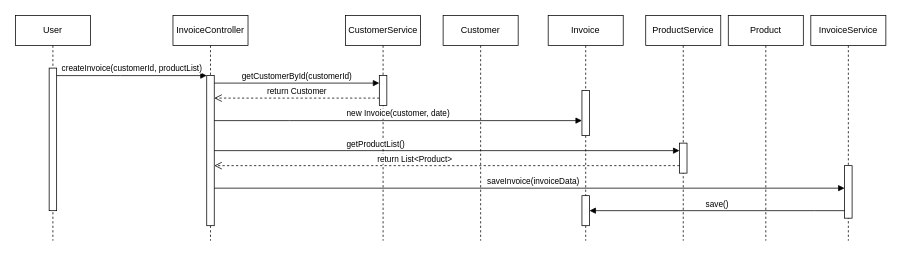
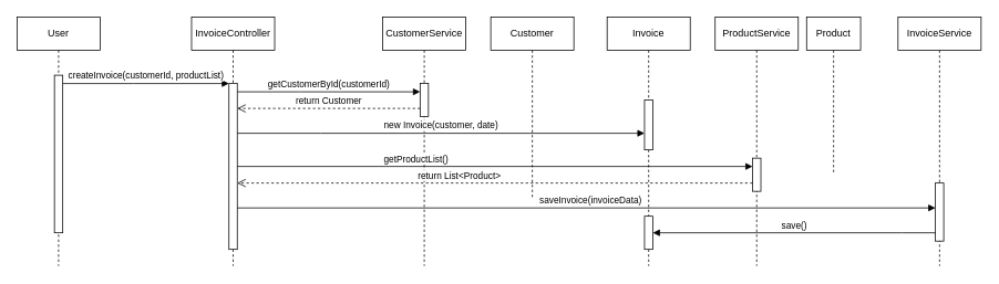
- <mxCell id="18" value="Customer" style="shape=umlLifeline;perimeter=lifelinePerimeter;whiteSpace=wrap;html=1;container=0;dropTarget=0;collapsible=0;recursiveResize=0;outlineConnect=0;portConstraint=eastwest;newEdgeStyle={&quot;edgeStyle&quot;:&quot;elbowEdgeStyle&quot;,&quot;elbow&quot;:&quot;vertical&quot;,&quot;curved&quot;:0,&quot;rounded&quot;:0};" vertex="1" parent="1"><mxGeometry x="590" y="20" width="100" height="300" as="geometry" /></mxCell>
+ <mxCell id="18" value="Customer" style="shape=umlLifeline;perimeter=lifelinePerimeter;whiteSpace=wrap;html=1;container=0;dropTarget=0;collapsible=0;recursiveResize=0;outlineConnect=0;portConstraint=eastwest;newEdgeStyle={&quot;edgeStyle&quot;:&quot;elbowEdgeStyle&quot;,&quot;elbow&quot;:&quot;vertical&quot;,&quot;curved&quot;:0,&quot;rounded&quot;:0};" vertex="1" parent="1"><mxGeometry x="590" y="20" width="100" height="220" as="geometry" /></mxCell>
- <mxCell id="23" value="Product" style="shape=umlLifeline;perimeter=lifelinePerimeter;whiteSpace=wrap;html=1;container=0;dropTarget=0;collapsible=0;recursiveResize=0;outlineConnect=0;portConstraint=eastwest;newEdgeStyle={&quot;edgeStyle&quot;:&quot;elbowEdgeStyle&quot;,&quot;elbow&quot;:&quot;vertical&quot;,&quot;curved&quot;:0,&quot;rounded&quot;:0};" vertex="1" parent="1"><mxGeometry x="970" y="20" width="100" height="300" as="geometry" /></mxCell>
+ <mxCell id="23" value="Product" style="shape=umlLifeline;perimeter=lifelinePerimeter;whiteSpace=wrap;html=1;container=0;dropTarget=0;collapsible=0;recursiveResize=0;outlineConnect=0;portConstraint=eastwest;newEdgeStyle={&quot;edgeStyle&quot;:&quot;elbowEdgeStyle&quot;,&quot;elbow&quot;:&quot;vertical&quot;,&quot;curved&quot;:0,&quot;rounded&quot;:0};" vertex="1" parent="1"><mxGeometry x="970" y="20" width="65" height="190" as="geometry" /></mxCell>
